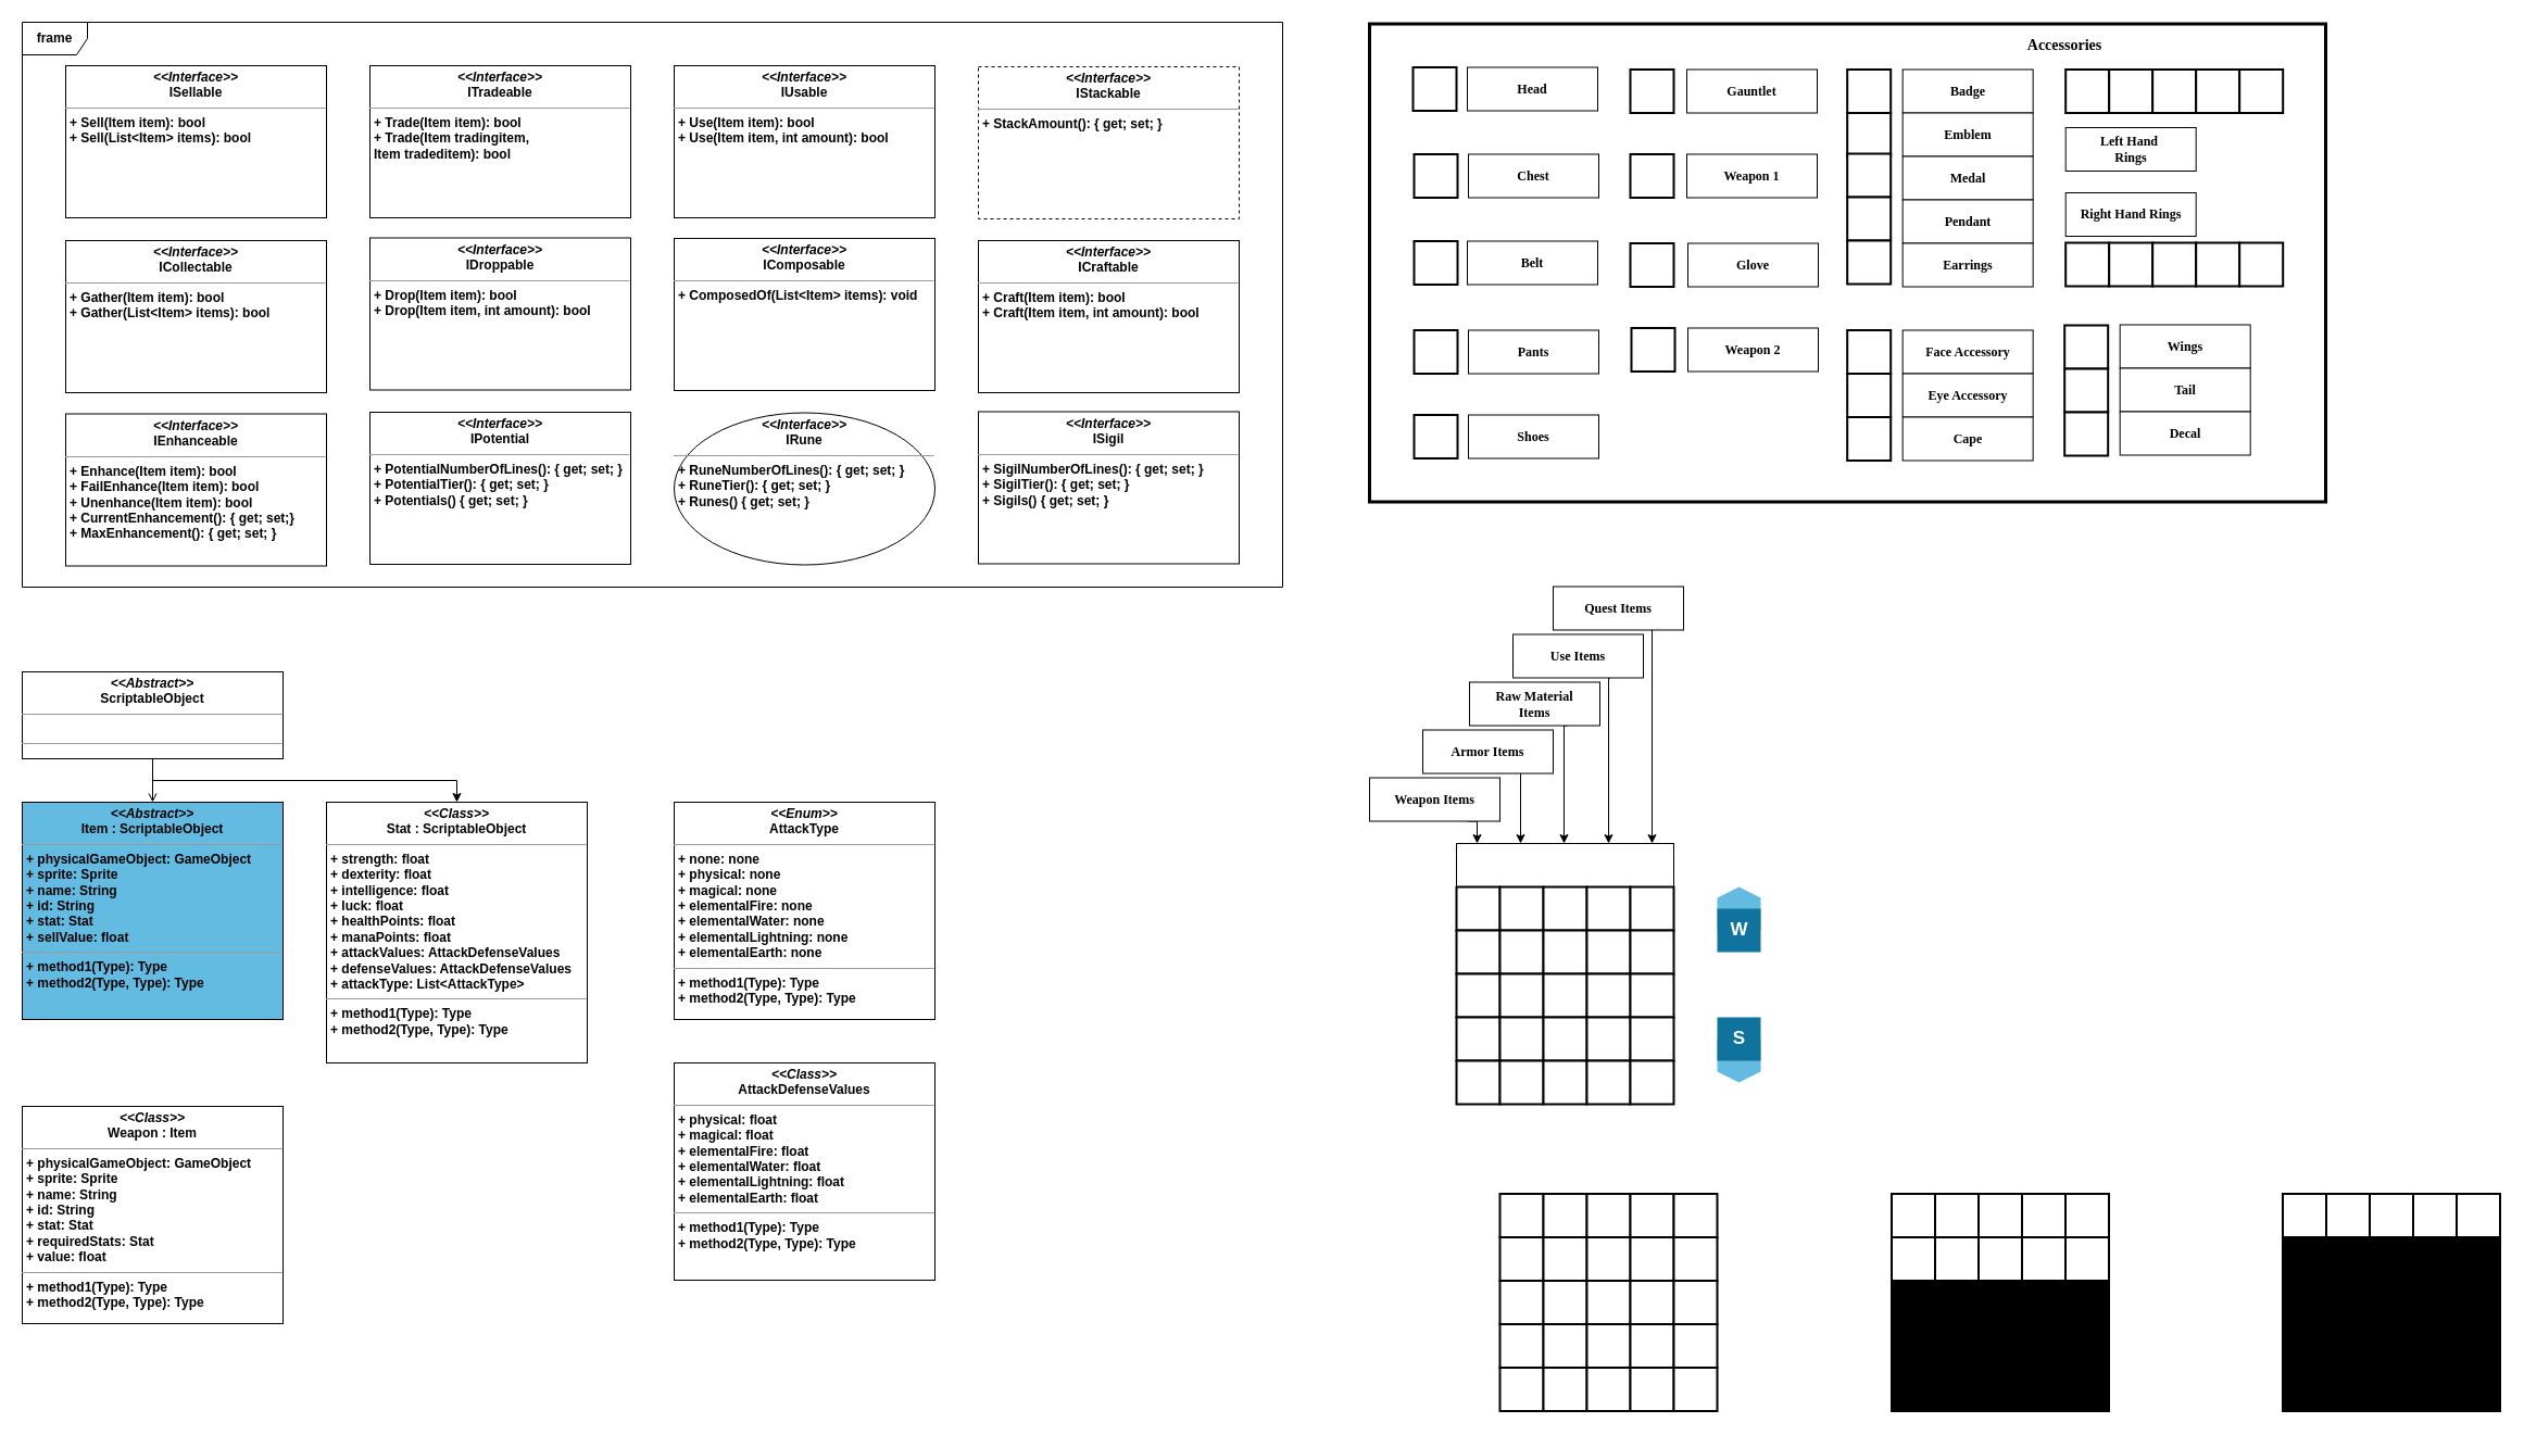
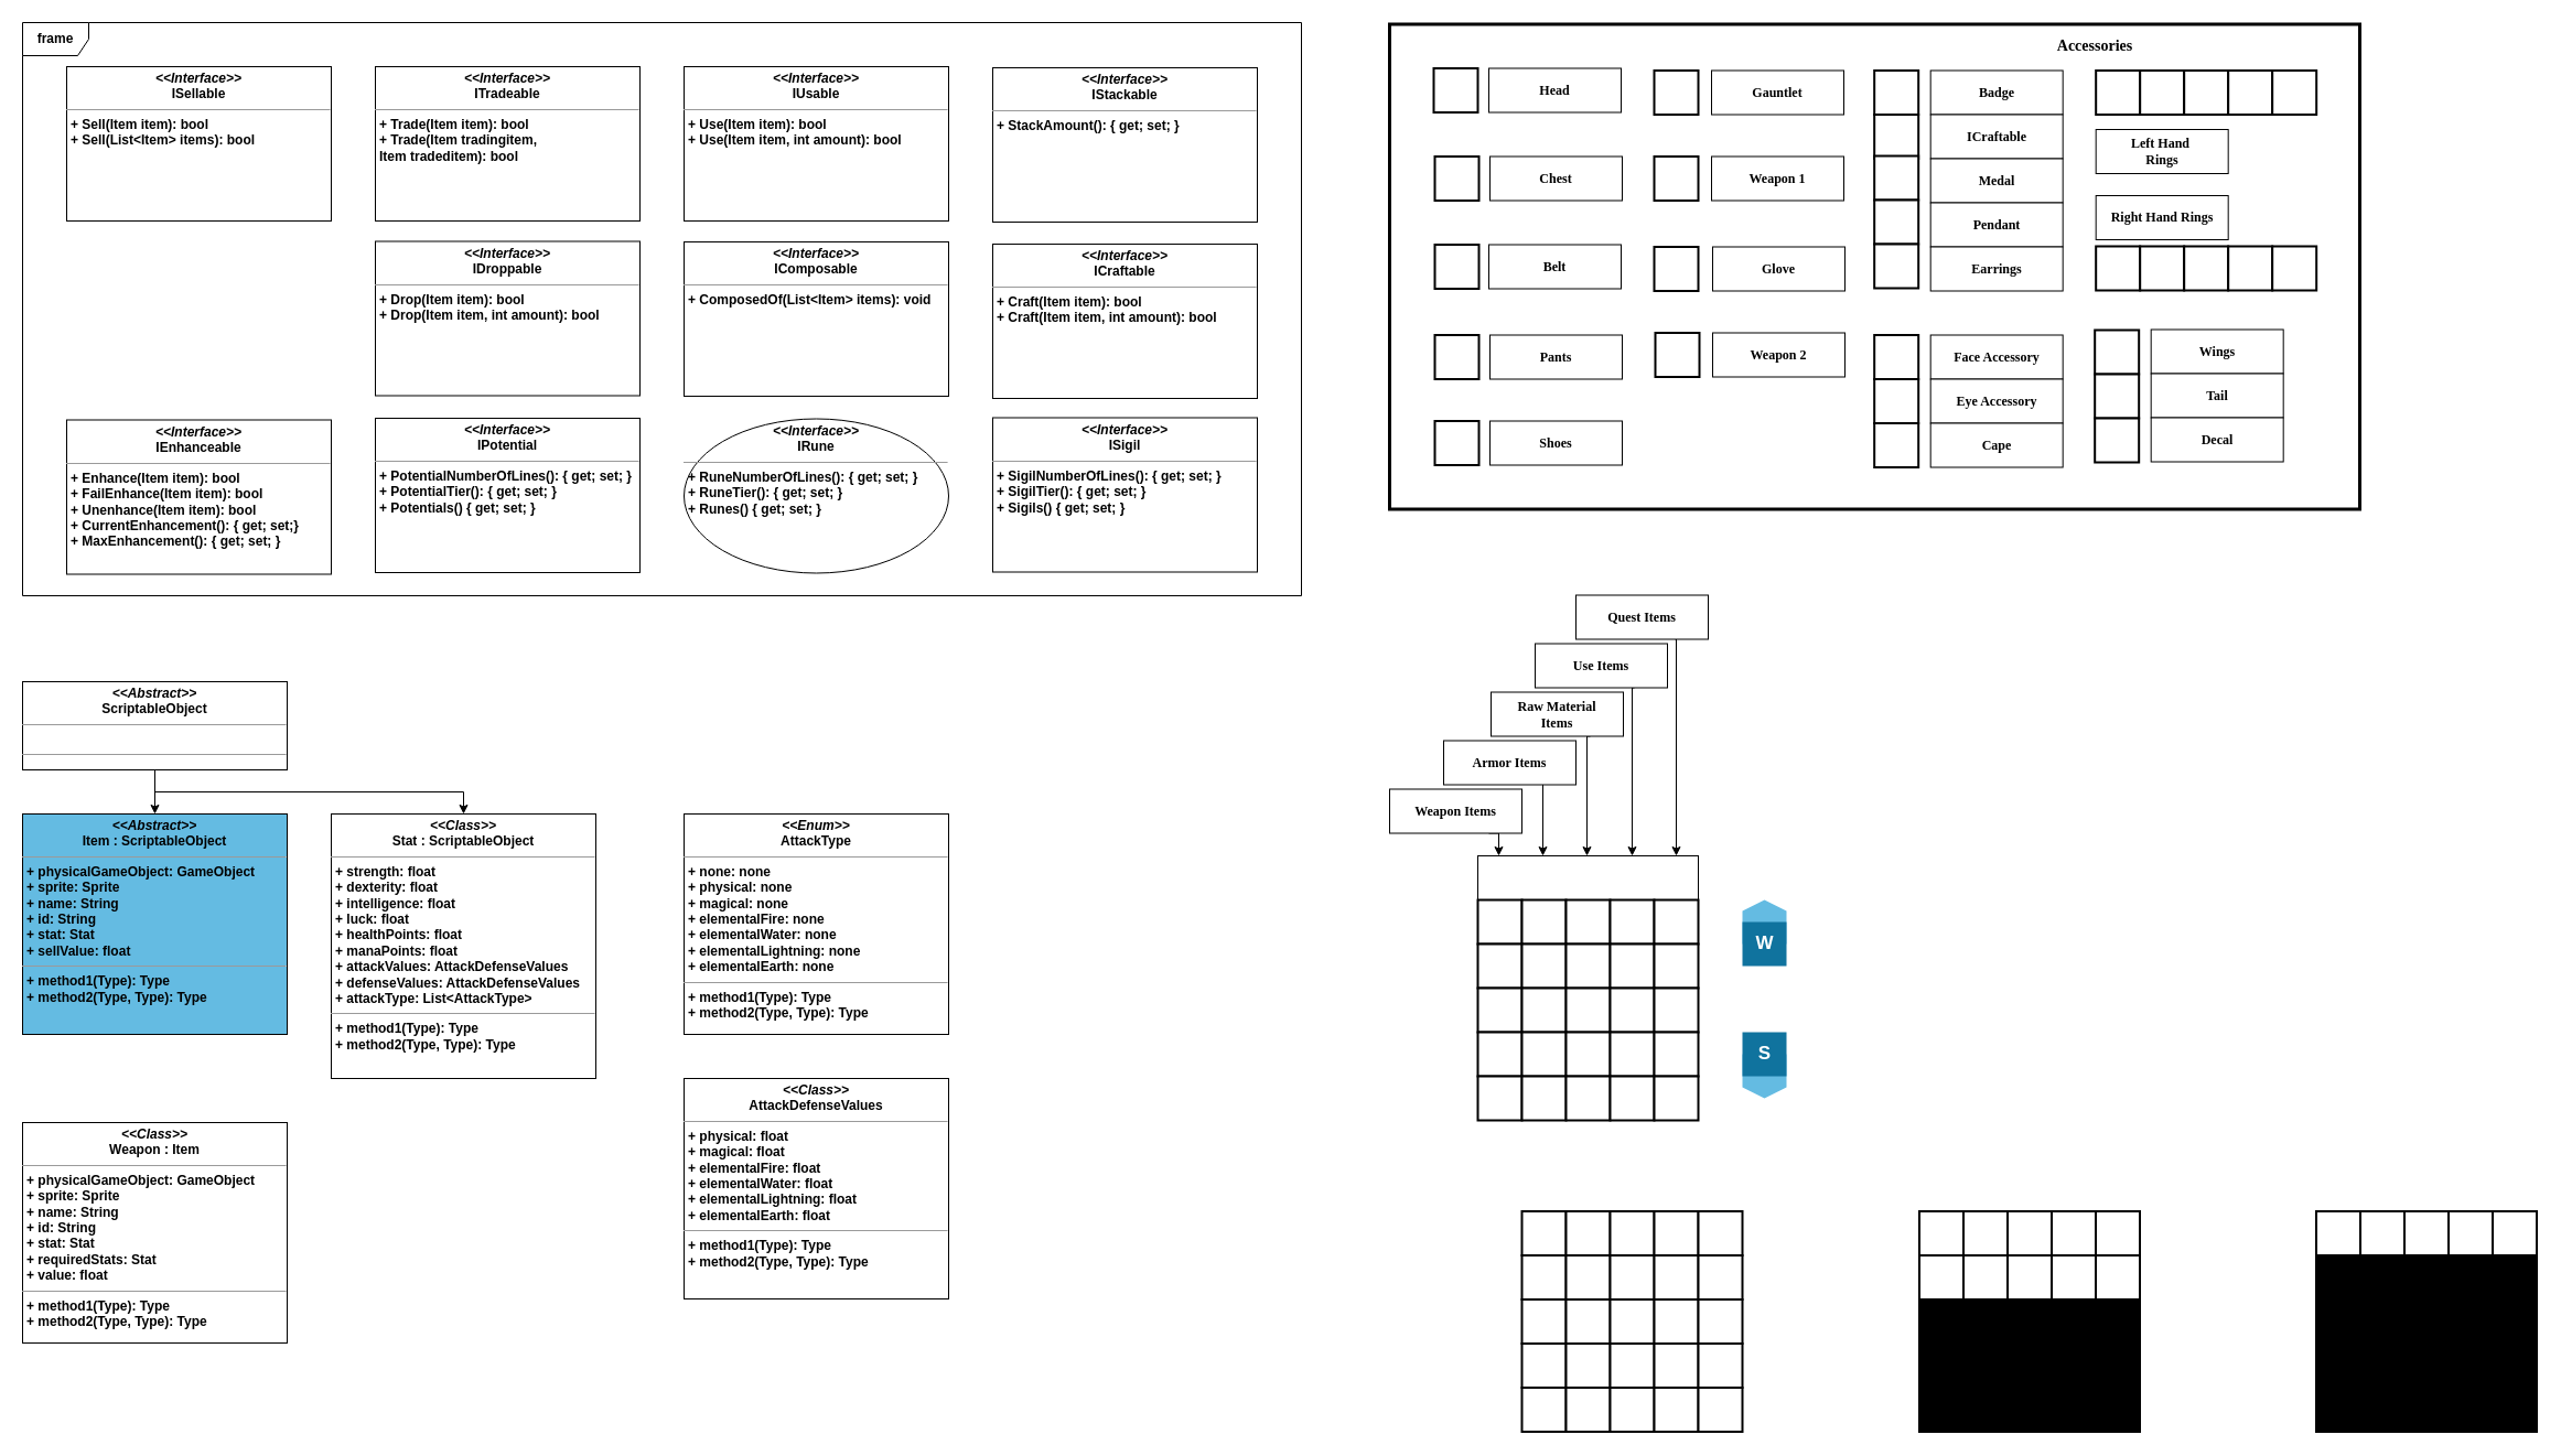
- <mxCell id="27" value="Emblem" style="text;html=1;strokeColor=none;fillColor=none;align=center;verticalAlign=middle;whiteSpace=wrap;rounded=0;fontFamily=Verdana;fontStyle=1" vertex="1" parent="1"><mxGeometry x="1760.676" y="113.5" width="100" height="20" as="geometry" /></mxCell>
+ <mxCell id="27" value="ICraftable" style="text;html=1;strokeColor=none;fillColor=none;align=center;verticalAlign=middle;whiteSpace=wrap;rounded=0;fontFamily=Verdana;fontStyle=1" vertex="1" parent="1"><mxGeometry x="1760.676" y="113.5" width="100" height="20" as="geometry" /></mxCell>
- <mxCell id="239" value="&lt;p style=&quot;margin: 0px ; margin-top: 4px ; text-align: center&quot;&gt;&lt;i&gt;&amp;lt;&amp;lt;Interface&amp;gt;&amp;gt;&lt;/i&gt;&lt;br&gt;&lt;span&gt;IStackable&lt;/span&gt;&lt;/p&gt;&lt;hr size=&quot;1&quot;&gt;&lt;p style=&quot;margin: 0px ; margin-left: 4px&quot;&gt;+ StackAmount(): { get; set; }&lt;br&gt;&lt;/p&gt;" style="verticalAlign=top;align=left;overflow=fill;fontSize=12;fontFamily=Helvetica;html=1;fontStyle=1;dashed=1;" vertex="1" parent="229"><mxGeometry x="880" y="41" width="240" height="140" as="geometry" /></mxCell>
+ <mxCell id="239" value="&lt;p style=&quot;margin: 0px ; margin-top: 4px ; text-align: center&quot;&gt;&lt;i&gt;&amp;lt;&amp;lt;Interface&amp;gt;&amp;gt;&lt;/i&gt;&lt;br&gt;&lt;span&gt;IStackable&lt;/span&gt;&lt;/p&gt;&lt;hr size=&quot;1&quot;&gt;&lt;p style=&quot;margin: 0px ; margin-left: 4px&quot;&gt;+ StackAmount(): { get; set; }&lt;br&gt;&lt;/p&gt;" style="verticalAlign=top;align=left;overflow=fill;fontSize=12;fontFamily=Helvetica;html=1;fontStyle=1" vertex="1" parent="229"><mxGeometry x="880" y="41" width="240" height="140" as="geometry" /></mxCell>
- <mxCell id="235" value="&lt;p style=&quot;margin: 0px ; margin-top: 4px ; text-align: center&quot;&gt;&lt;i&gt;&amp;lt;&amp;lt;Interface&amp;gt;&amp;gt;&lt;/i&gt;&lt;br&gt;&lt;span&gt;ICollectable&lt;/span&gt;&lt;/p&gt;&lt;hr size=&quot;1&quot;&gt;&lt;p style=&quot;margin: 0px ; margin-left: 4px&quot;&gt;+ Gather(Item item): bool&lt;br&gt;+ Gather(List&amp;lt;Item&amp;gt; items): bool&lt;/p&gt;" style="verticalAlign=top;align=left;overflow=fill;fontSize=12;fontFamily=Helvetica;html=1;fontStyle=1" parent="229" vertex="1"><mxGeometry x="40" y="201" width="240" height="140" as="geometry" /></mxCell>
- <mxCell id="223" value="" style="edgeStyle=orthogonalEdgeStyle;rounded=0;orthogonalLoop=1;jettySize=auto;html=1;entryX=0.5;entryY=0;entryDx=0;entryDy=0;fontStyle=1;endArrow=open;" edge="1" parent="220" source="224" target="221"><mxGeometry relative="1" as="geometry" /></mxCell>
+ <mxCell id="223" value="" style="edgeStyle=orthogonalEdgeStyle;rounded=0;orthogonalLoop=1;jettySize=auto;html=1;entryX=0.5;entryY=0;entryDx=0;entryDy=0;fontStyle=1" edge="1" parent="220" source="224" target="221"><mxGeometry relative="1" as="geometry" /></mxCell>
